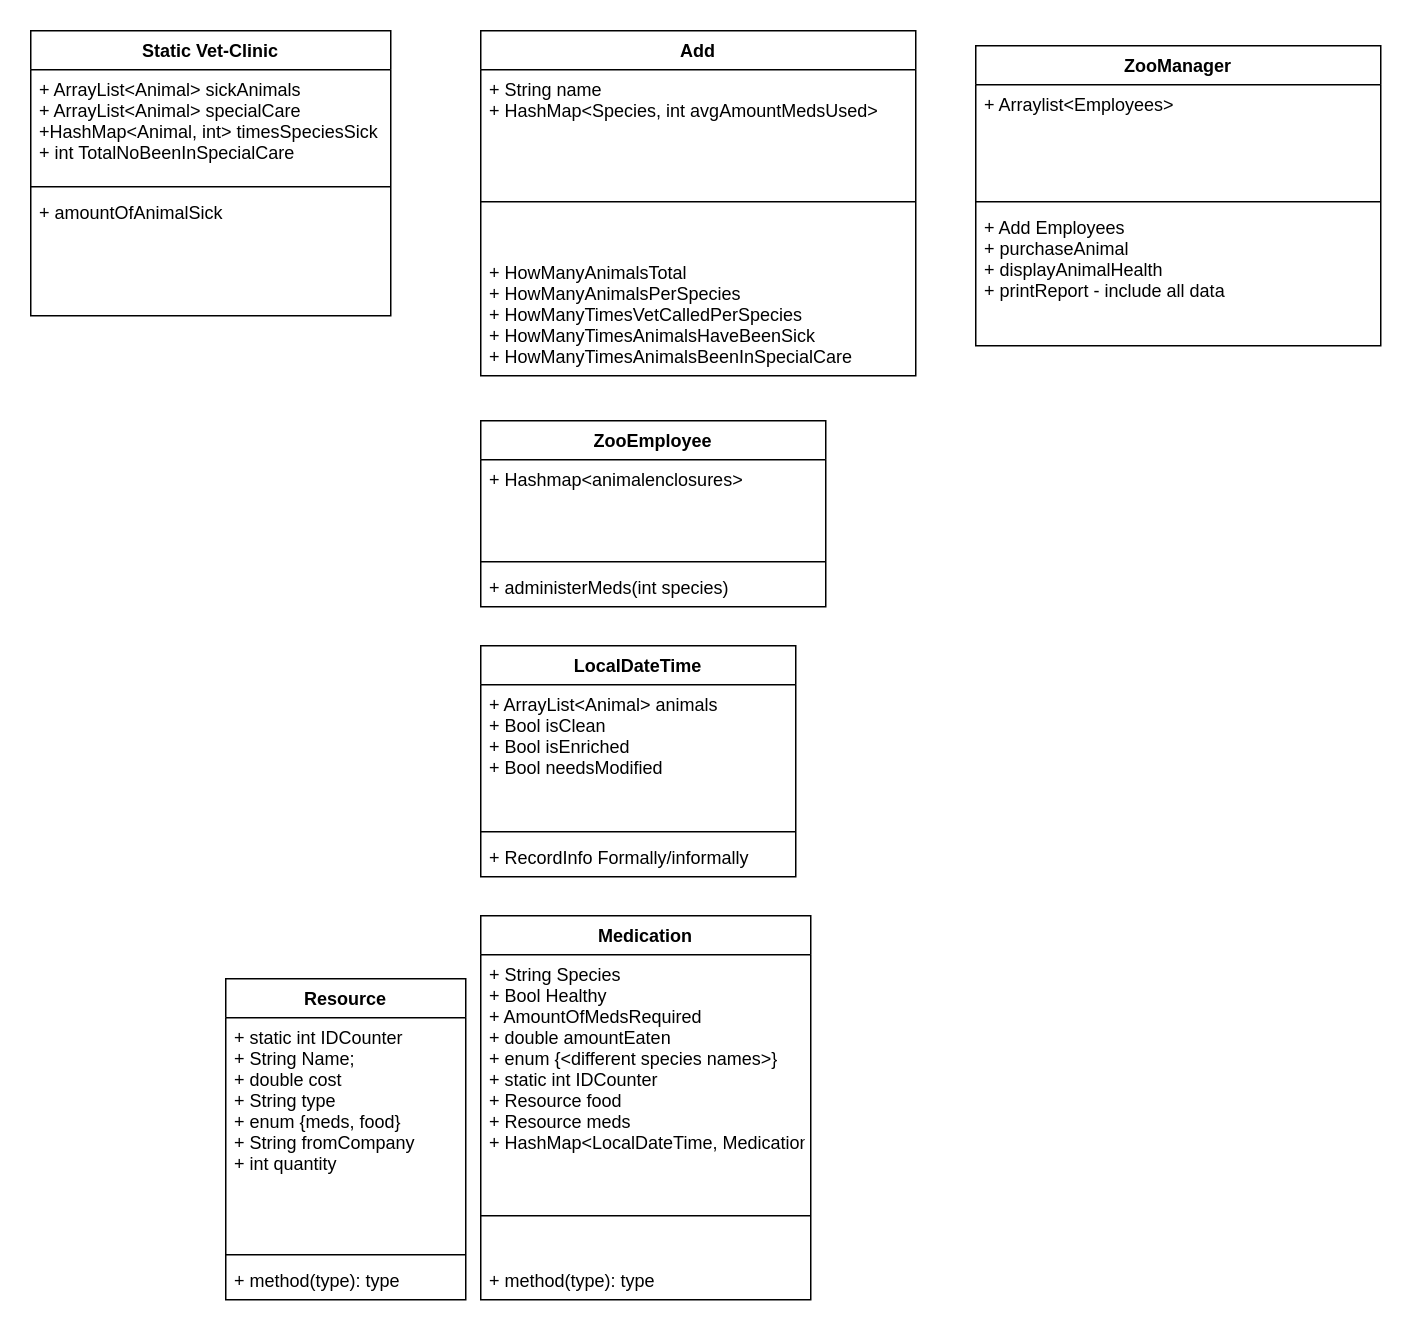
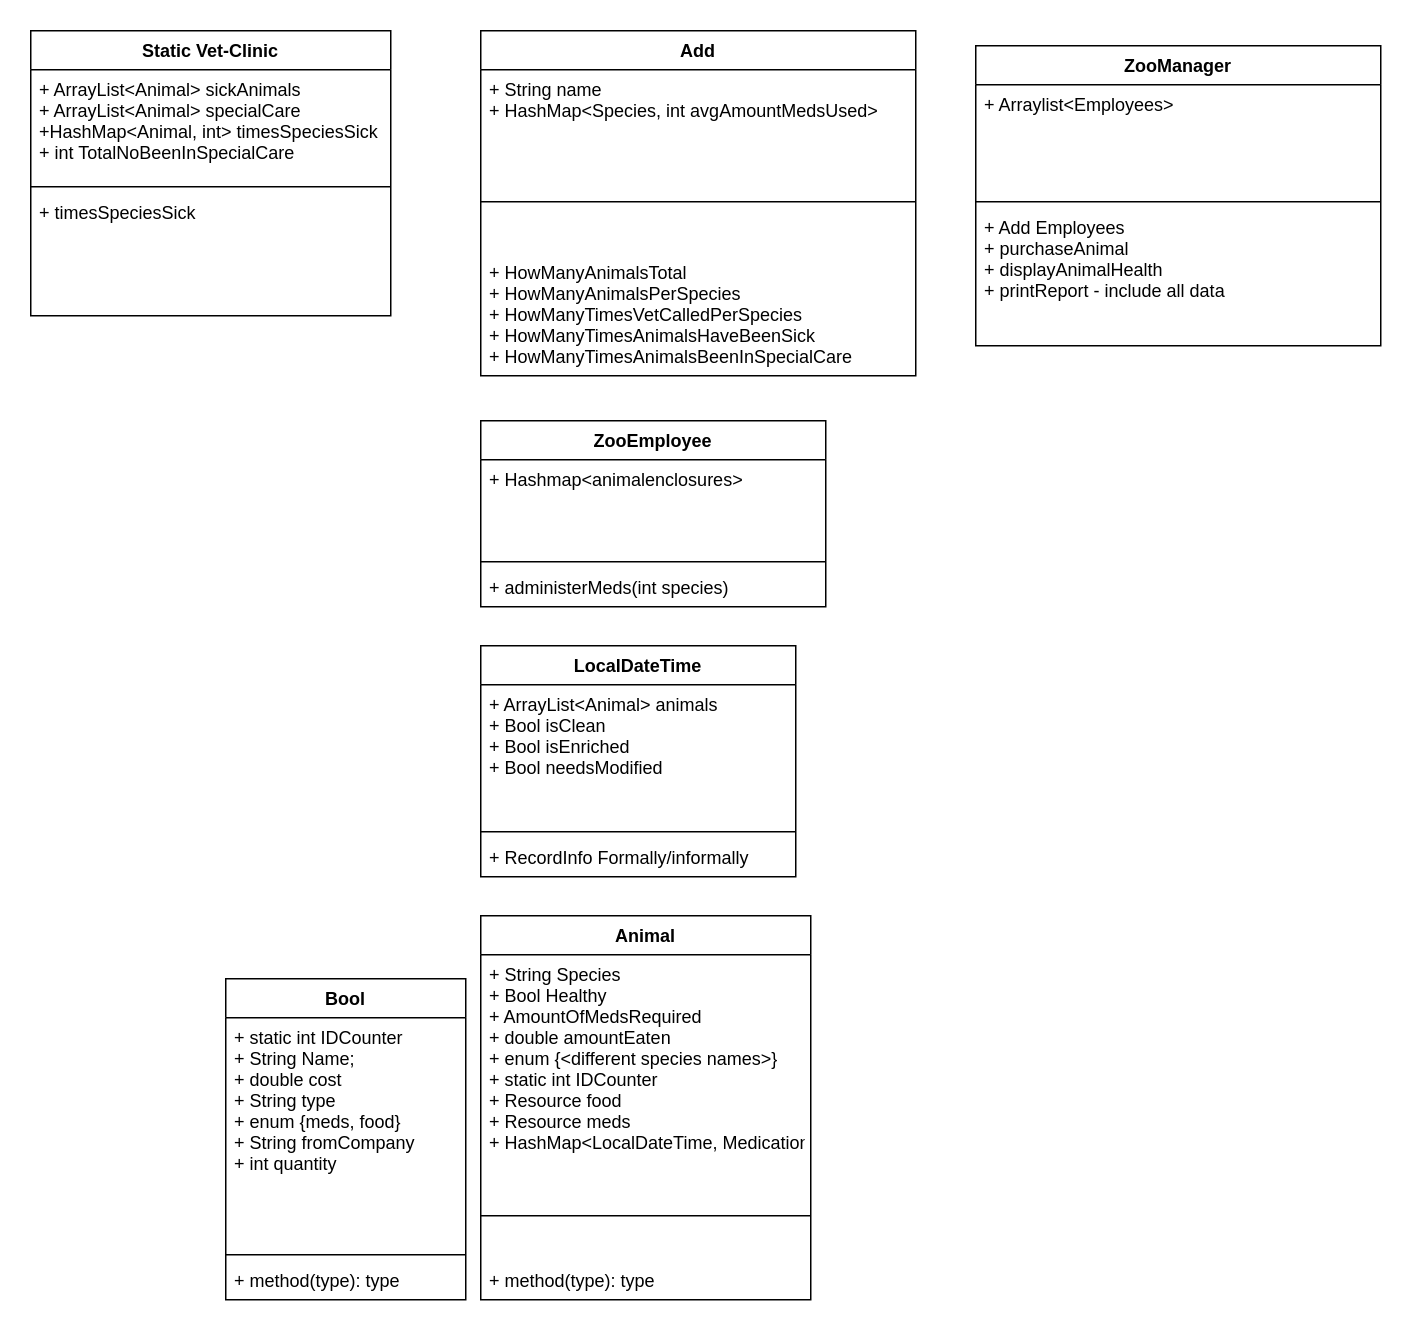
- <mxCell id="9" value="+ amountOfAnimalSick" style="text;strokeColor=none;fillColor=none;align=left;verticalAlign=top;spacingLeft=4;spacingRight=4;overflow=hidden;rotatable=0;points=[[0,0.5],[1,0.5]];portConstraint=eastwest;" vertex="1" parent="6"><mxGeometry y="108" width="240" height="82" as="geometry" /></mxCell>
+ <mxCell id="9" value="+ timesSpeciesSick" style="text;strokeColor=none;fillColor=none;align=left;verticalAlign=top;spacingLeft=4;spacingRight=4;overflow=hidden;rotatable=0;points=[[0,0.5],[1,0.5]];portConstraint=eastwest;" vertex="1" parent="6"><mxGeometry y="108" width="240" height="82" as="geometry" /></mxCell>
- <mxCell id="18" value="Medication" style="swimlane;fontStyle=1;align=center;verticalAlign=top;childLayout=stackLayout;horizontal=1;startSize=26;horizontalStack=0;resizeParent=1;resizeParentMax=0;resizeLast=0;collapsible=1;marginBottom=0;" vertex="1" parent="1"><mxGeometry x="320" y="610" width="220" height="256" as="geometry" /></mxCell>
+ <mxCell id="18" value="Animal" style="swimlane;fontStyle=1;align=center;verticalAlign=top;childLayout=stackLayout;horizontal=1;startSize=26;horizontalStack=0;resizeParent=1;resizeParentMax=0;resizeLast=0;collapsible=1;marginBottom=0;" vertex="1" parent="1"><mxGeometry x="320" y="610" width="220" height="256" as="geometry" /></mxCell>
- <mxCell id="22" value="Resource" style="swimlane;fontStyle=1;align=center;verticalAlign=top;childLayout=stackLayout;horizontal=1;startSize=26;horizontalStack=0;resizeParent=1;resizeParentMax=0;resizeLast=0;collapsible=1;marginBottom=0;" vertex="1" parent="1"><mxGeometry x="150" y="652" width="160" height="214" as="geometry" /></mxCell>
+ <mxCell id="22" value="Bool" style="swimlane;fontStyle=1;align=center;verticalAlign=top;childLayout=stackLayout;horizontal=1;startSize=26;horizontalStack=0;resizeParent=1;resizeParentMax=0;resizeLast=0;collapsible=1;marginBottom=0;" vertex="1" parent="1"><mxGeometry x="150" y="652" width="160" height="214" as="geometry" /></mxCell>
